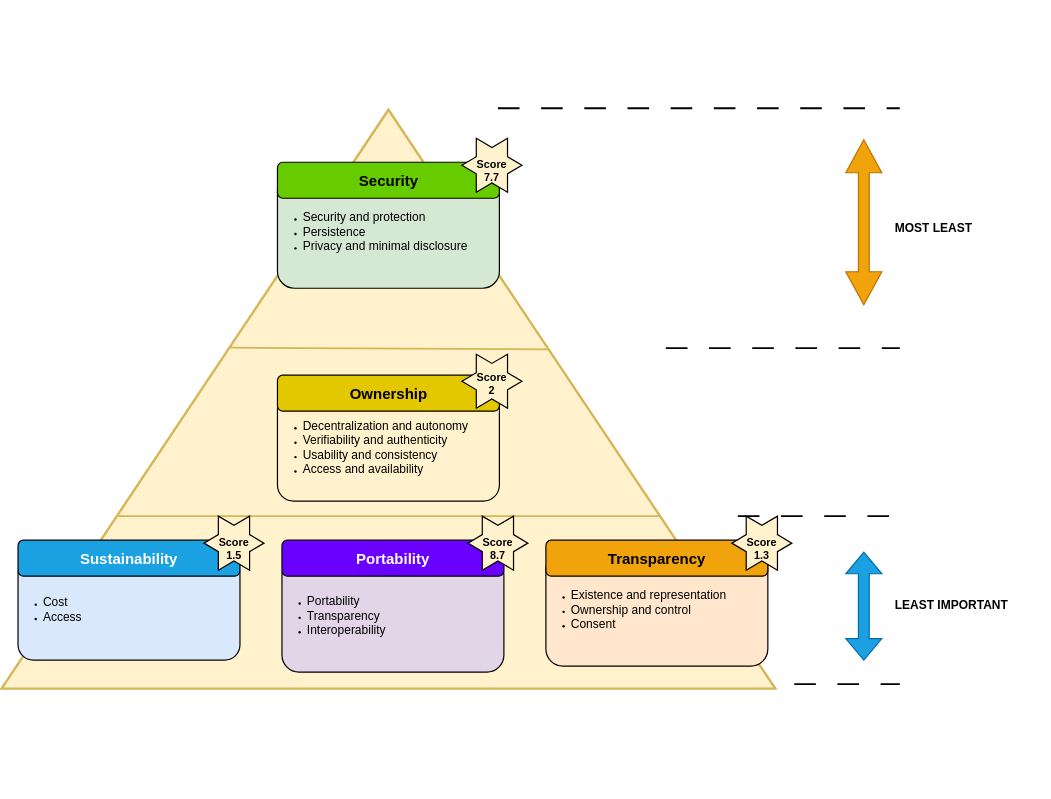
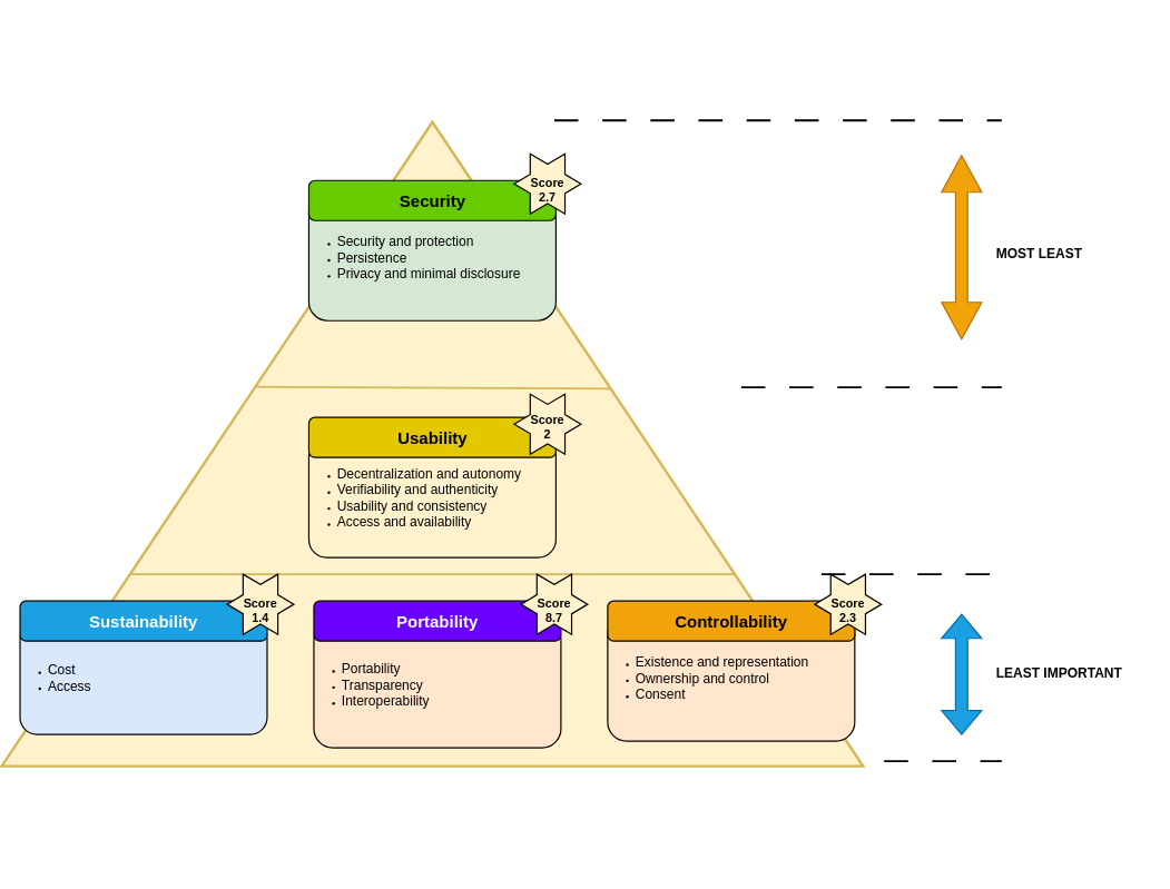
- <mxCell id="24" value="&lt;font style=&quot;font-size: 18px;&quot;&gt;&lt;b&gt;&lt;font&gt;Score 7.7&lt;/font&gt;&lt;/b&gt;&lt;/font&gt;" style="text;html=1;align=center;verticalAlign=middle;whiteSpace=wrap;rounded=0;" parent="1" vertex="1"><mxGeometry x="780" y="270" width="60" height="30" as="geometry" /></mxCell>
+ <mxCell id="24" value="&lt;font style=&quot;font-size: 18px;&quot;&gt;&lt;b&gt;&lt;font&gt;Score 2.7&lt;/font&gt;&lt;/b&gt;&lt;/font&gt;" style="text;html=1;align=center;verticalAlign=middle;whiteSpace=wrap;rounded=0;" parent="1" vertex="1"><mxGeometry x="780" y="270" width="60" height="30" as="geometry" /></mxCell>
- <mxCell id="12" value="&lt;div&gt;&lt;b&gt;&lt;font style=&quot;font-size: 25px;&quot;&gt;Ownership&lt;/font&gt;&lt;/b&gt;&lt;br&gt;&lt;/div&gt;" style="rounded=1;whiteSpace=wrap;html=1;fillColor=#e3c800;fontColor=#000000;strokeColor=#000000;strokeWidth=2;" parent="1" vertex="1"><mxGeometry x="452.5" y="625" width="370" height="60" as="geometry" /></mxCell>
+ <mxCell id="12" value="&lt;div&gt;&lt;b&gt;&lt;font style=&quot;font-size: 25px;&quot;&gt;Usability&lt;/font&gt;&lt;/b&gt;&lt;br&gt;&lt;/div&gt;" style="rounded=1;whiteSpace=wrap;html=1;fillColor=#e3c800;fontColor=#000000;strokeColor=#000000;strokeWidth=2;" parent="1" vertex="1"><mxGeometry x="452.5" y="625" width="370" height="60" as="geometry" /></mxCell>
- <mxCell id="30" value="&lt;font style=&quot;font-size: 18px;&quot;&gt;&lt;b&gt;&lt;font&gt;Score 1.5&lt;/font&gt;&lt;/b&gt;&lt;/font&gt;" style="text;html=1;align=center;verticalAlign=middle;whiteSpace=wrap;rounded=0;" parent="1" vertex="1"><mxGeometry x="350" y="900" width="60" height="30" as="geometry" /></mxCell>
+ <mxCell id="30" value="&lt;font style=&quot;font-size: 18px;&quot;&gt;&lt;b&gt;&lt;font&gt;Score 1.4&lt;/font&gt;&lt;/b&gt;&lt;/font&gt;" style="text;html=1;align=center;verticalAlign=middle;whiteSpace=wrap;rounded=0;" parent="1" vertex="1"><mxGeometry x="350" y="900" width="60" height="30" as="geometry" /></mxCell>
- <mxCell id="32" value="&lt;font style=&quot;font-size: 18px;&quot;&gt;&lt;b&gt;&lt;font&gt;Score 1.3&lt;/font&gt;&lt;/b&gt;&lt;/font&gt;" style="text;html=1;align=center;verticalAlign=middle;whiteSpace=wrap;rounded=0;" parent="1" vertex="1"><mxGeometry x="1230" y="900" width="60" height="30" as="geometry" /></mxCell>
+ <mxCell id="32" value="&lt;font style=&quot;font-size: 18px;&quot;&gt;&lt;b&gt;&lt;font&gt;Score 2.3&lt;/font&gt;&lt;/b&gt;&lt;/font&gt;" style="text;html=1;align=center;verticalAlign=middle;whiteSpace=wrap;rounded=0;" parent="1" vertex="1"><mxGeometry x="1230" y="900" width="60" height="30" as="geometry" /></mxCell>
- <mxCell id="11" value="&lt;b&gt;&lt;font style=&quot;font-size: 25px;&quot;&gt;Transparency&lt;/font&gt;&lt;/b&gt;" style="rounded=1;whiteSpace=wrap;html=1;fillColor=#f0a30a;fontColor=#000000;strokeColor=#000000;strokeWidth=2;" parent="1" vertex="1"><mxGeometry x="900" y="900" width="370" height="60" as="geometry" /></mxCell>
+ <mxCell id="11" value="&lt;b&gt;&lt;font style=&quot;font-size: 25px;&quot;&gt;Controllability&lt;/font&gt;&lt;/b&gt;" style="rounded=1;whiteSpace=wrap;html=1;fillColor=#f0a30a;fontColor=#000000;strokeColor=#000000;strokeWidth=2;" parent="1" vertex="1"><mxGeometry x="900" y="900" width="370" height="60" as="geometry" /></mxCell>
- <mxCell id="15" value="&lt;div align=&quot;left&quot;&gt;&lt;ul&gt;&lt;li&gt;&lt;font style=&quot;font-size: 20px;&quot;&gt;Portability&lt;/font&gt;&lt;/li&gt;&lt;li&gt;&lt;font style=&quot;font-size: 20px;&quot;&gt;Transparency&lt;/font&gt;&lt;/li&gt;&lt;li&gt;&lt;font style=&quot;font-size: 20px;&quot;&gt;Interoperability&lt;/font&gt;&lt;/li&gt;&lt;/ul&gt;&lt;/div&gt;" style="rounded=1;whiteSpace=wrap;html=1;align=left;fillColor=#e1d5e7;strokeColor=#000000;strokeWidth=2;" parent="1" vertex="1"><mxGeometry x="460" y="930" width="370" height="190" as="geometry" /></mxCell>
+ <mxCell id="15" value="&lt;div align=&quot;left&quot;&gt;&lt;ul&gt;&lt;li&gt;&lt;font style=&quot;font-size: 20px;&quot;&gt;Portability&lt;/font&gt;&lt;/li&gt;&lt;li&gt;&lt;font style=&quot;font-size: 20px;&quot;&gt;Transparency&lt;/font&gt;&lt;/li&gt;&lt;li&gt;&lt;font style=&quot;font-size: 20px;&quot;&gt;Interoperability&lt;/font&gt;&lt;/li&gt;&lt;/ul&gt;&lt;/div&gt;" style="rounded=1;whiteSpace=wrap;html=1;align=left;fillColor=#ffe6cc;strokeColor=#000000;strokeWidth=2;" parent="1" vertex="1"><mxGeometry x="460" y="930" width="370" height="190" as="geometry" /></mxCell>
